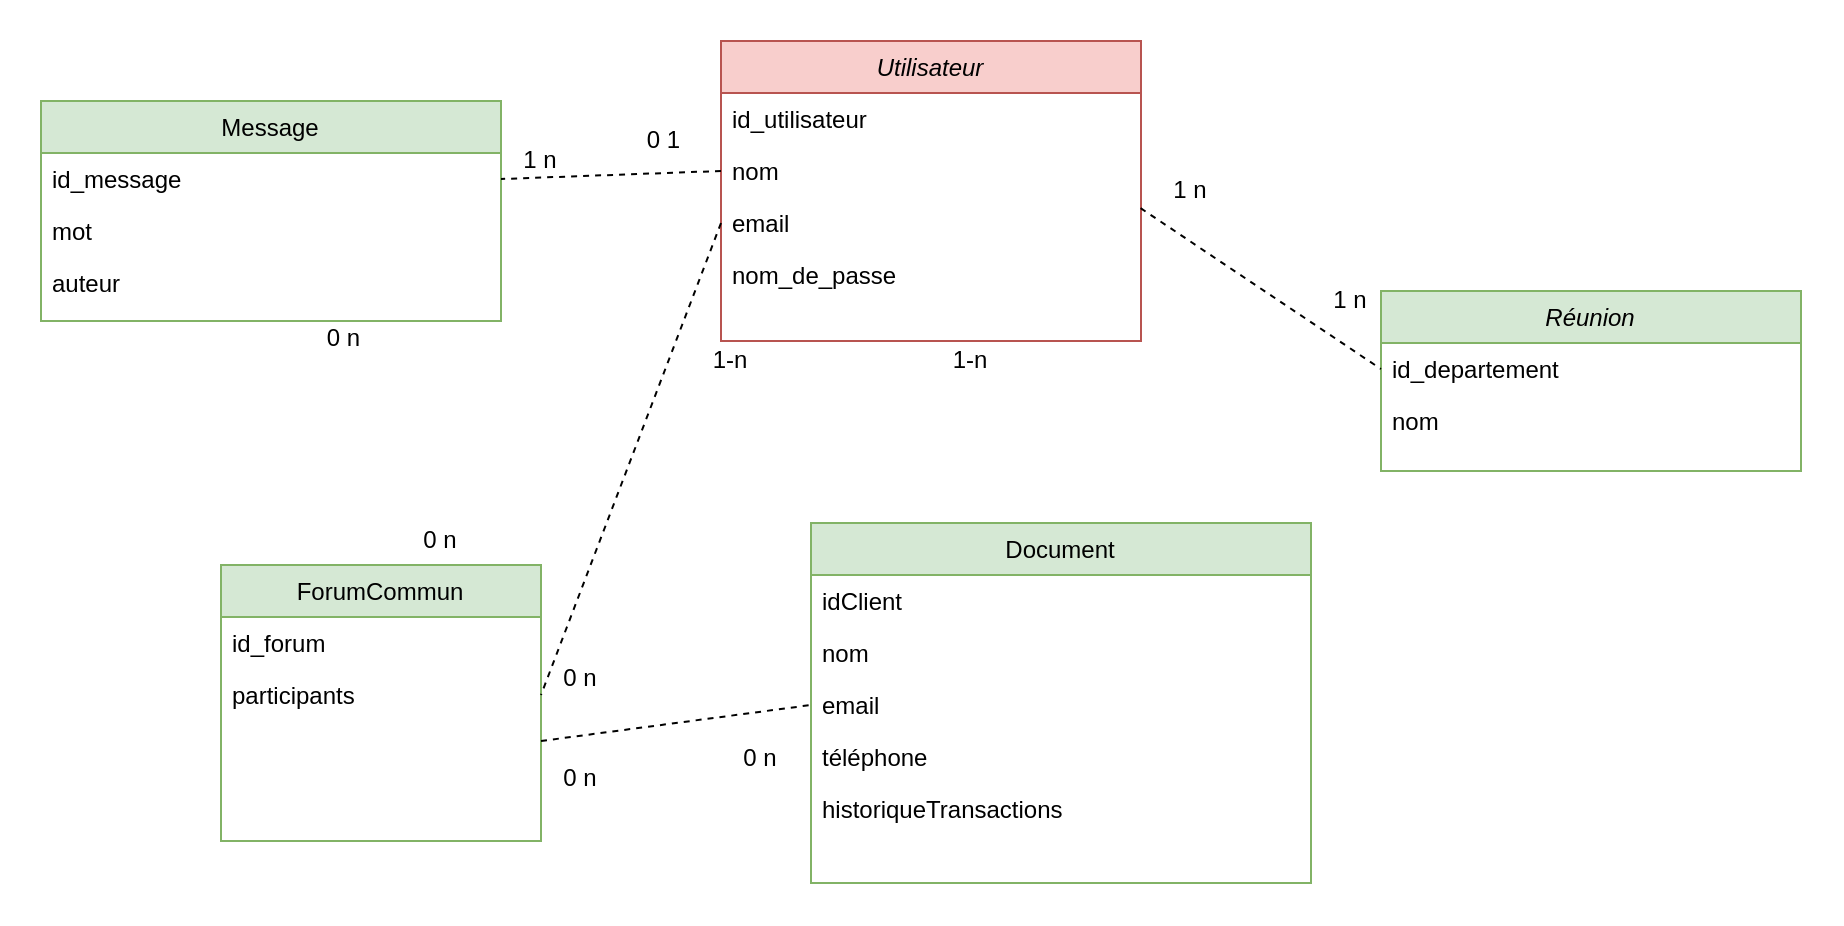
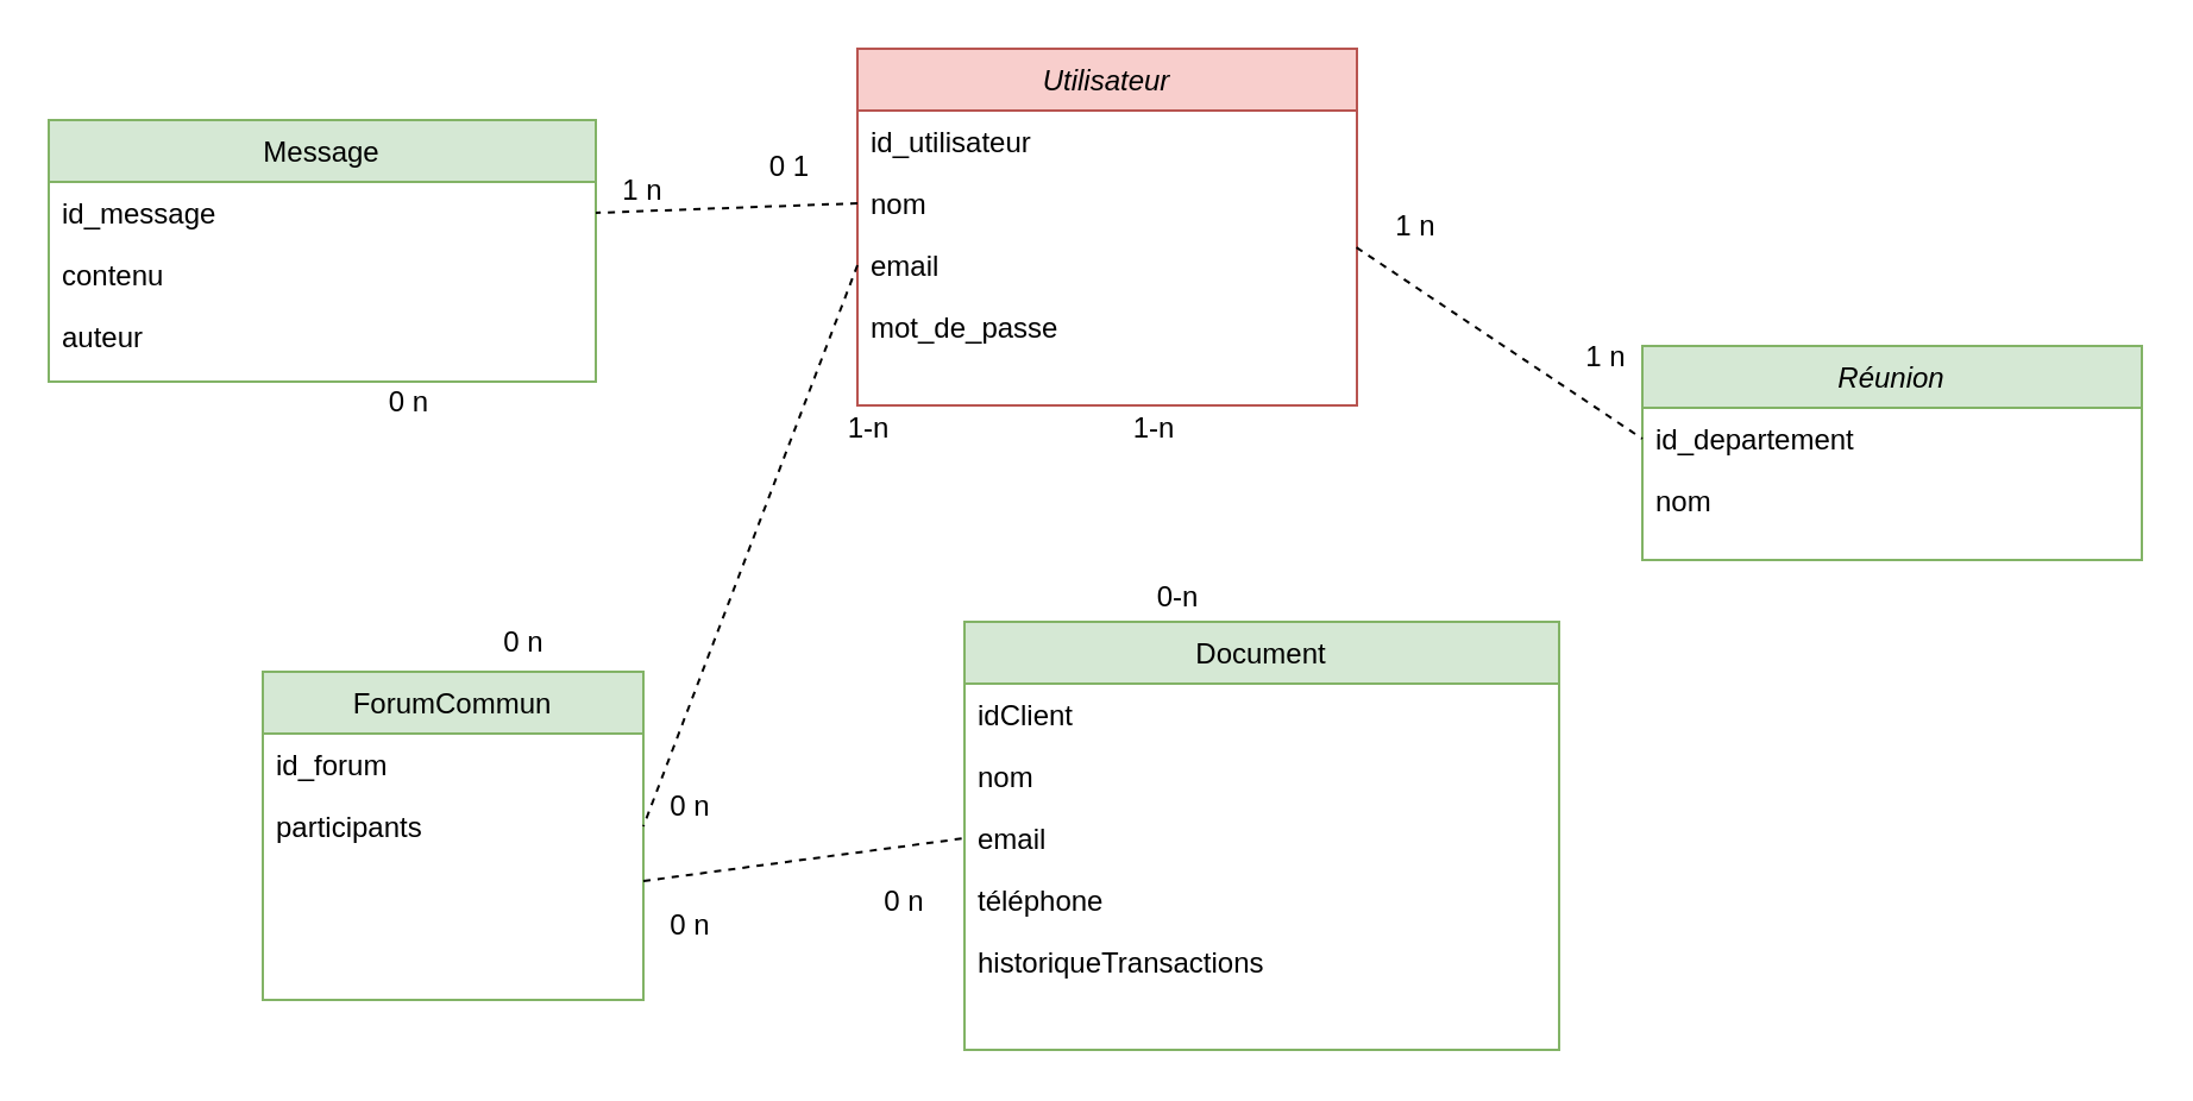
- <mxCell id="12" value="mot" style="text;align=left;verticalAlign=top;spacingLeft=4;spacingRight=4;overflow=hidden;rotatable=0;points=[[0,0.5],[1,0.5]];portConstraint=eastwest;" parent="10" vertex="1"><mxGeometry y="52" width="230" height="26" as="geometry" /></mxCell>
+ <mxCell id="12" value="contenu" style="text;align=left;verticalAlign=top;spacingLeft=4;spacingRight=4;overflow=hidden;rotatable=0;points=[[0,0.5],[1,0.5]];portConstraint=eastwest;" parent="10" vertex="1"><mxGeometry y="52" width="230" height="26" as="geometry" /></mxCell>
- <mxCell id="6" value="nom_de_passe" style="text;align=left;verticalAlign=top;spacingLeft=4;spacingRight=4;overflow=hidden;rotatable=0;points=[[0,0.5],[1,0.5]];portConstraint=eastwest;rounded=0;shadow=0;html=0;" parent="2" vertex="1"><mxGeometry y="104" width="210" height="26" as="geometry" /></mxCell>
+ <mxCell id="6" value="mot_de_passe" style="text;align=left;verticalAlign=top;spacingLeft=4;spacingRight=4;overflow=hidden;rotatable=0;points=[[0,0.5],[1,0.5]];portConstraint=eastwest;rounded=0;shadow=0;html=0;" parent="2" vertex="1"><mxGeometry y="104" width="210" height="26" as="geometry" /></mxCell>
+ <mxCell id="24" value="0-n" style="text;html=1;align=center;verticalAlign=middle;whiteSpace=wrap;rounded=0;" parent="1" vertex="1"><mxGeometry x="470" y="241" width="50" height="20" as="geometry" /></mxCell>
